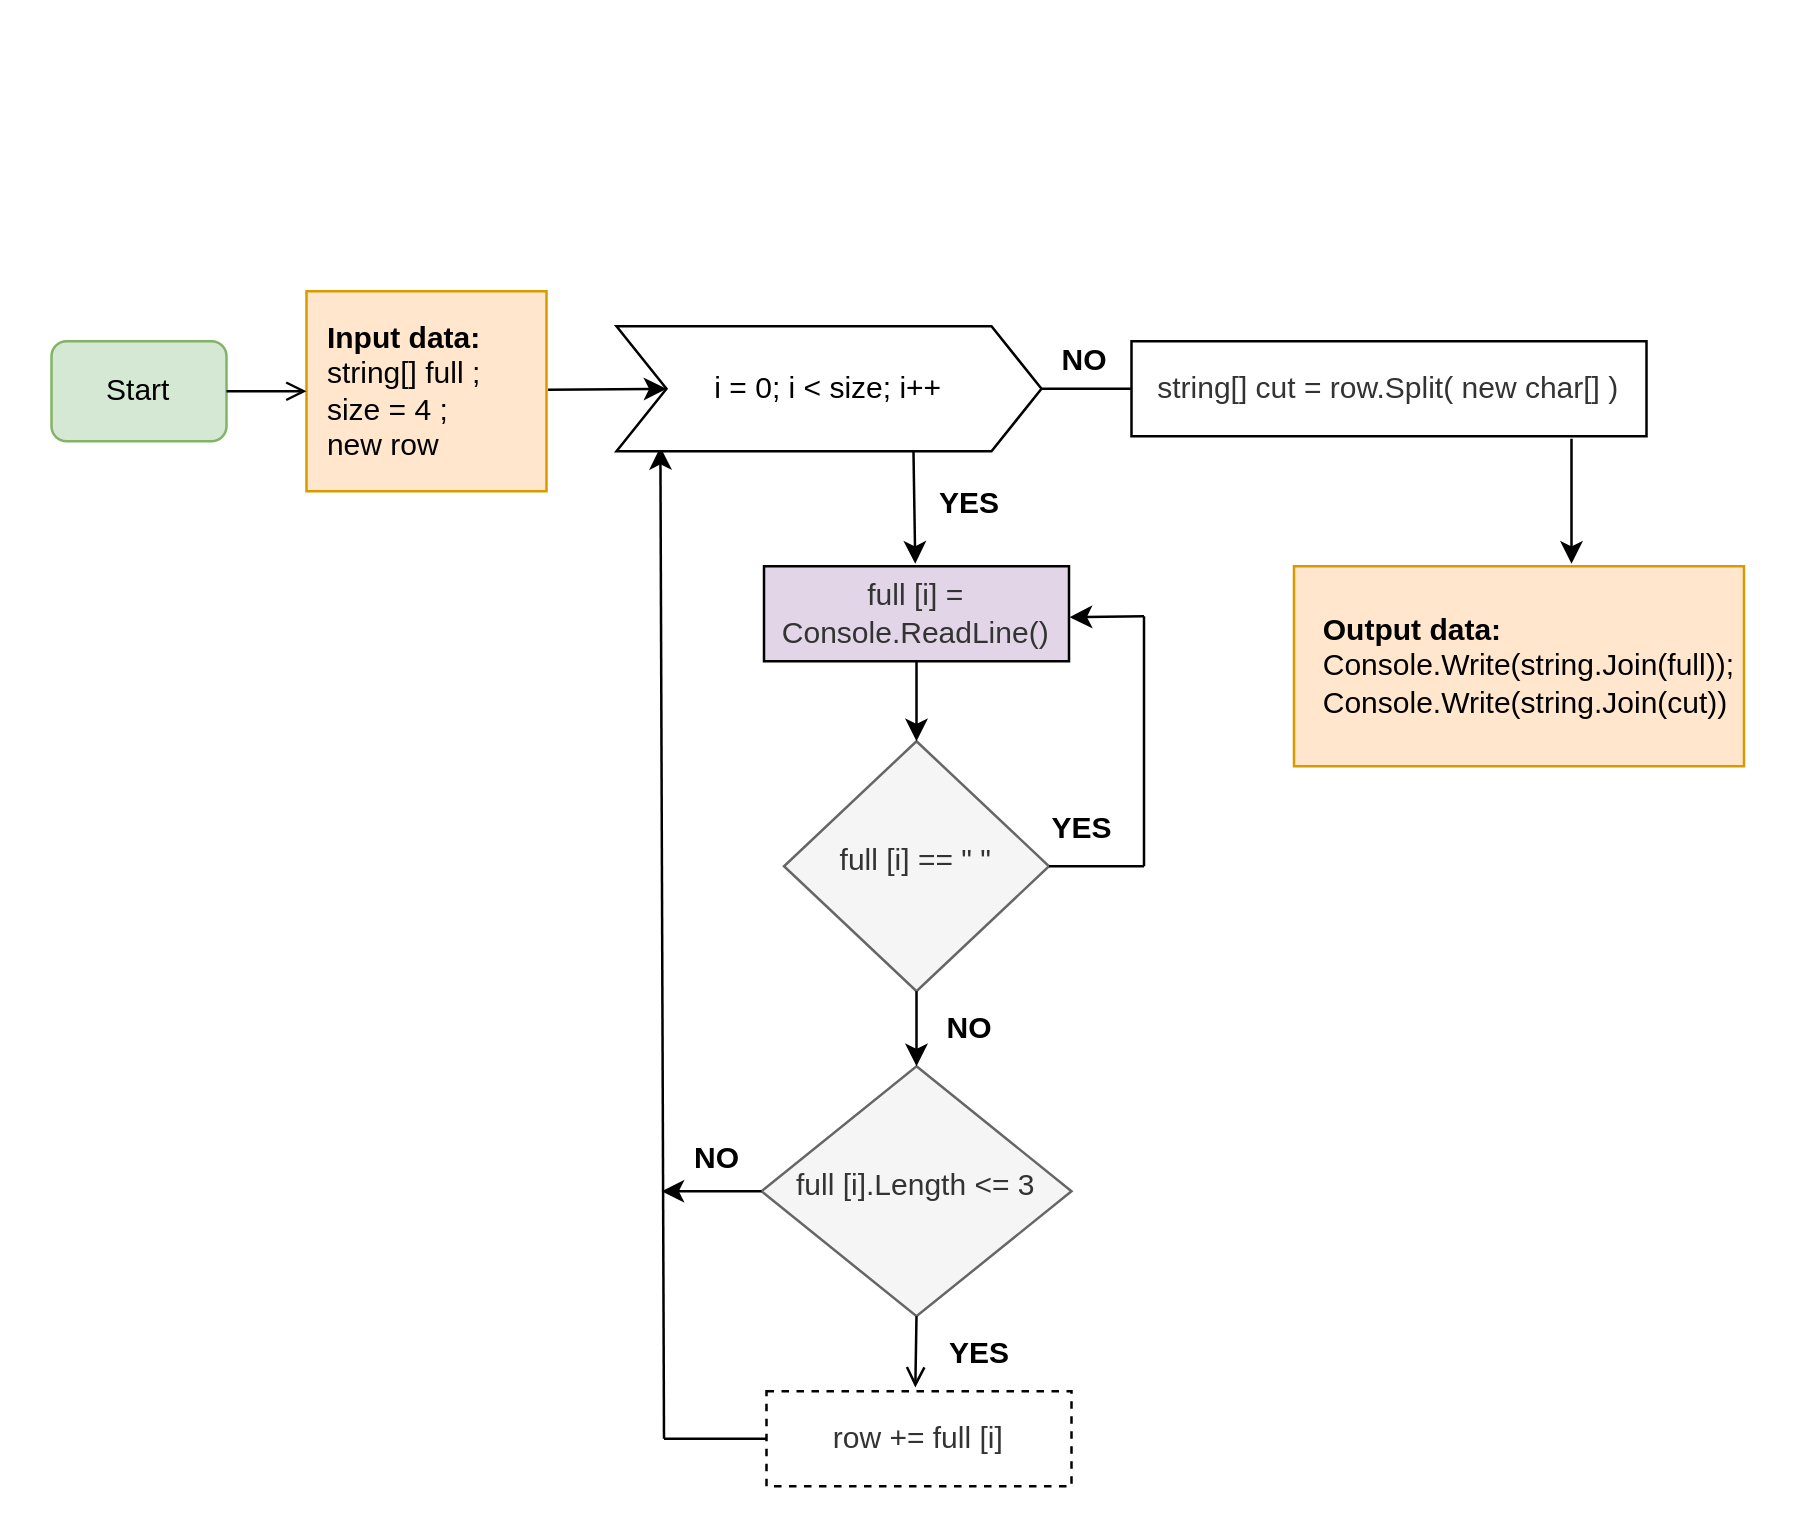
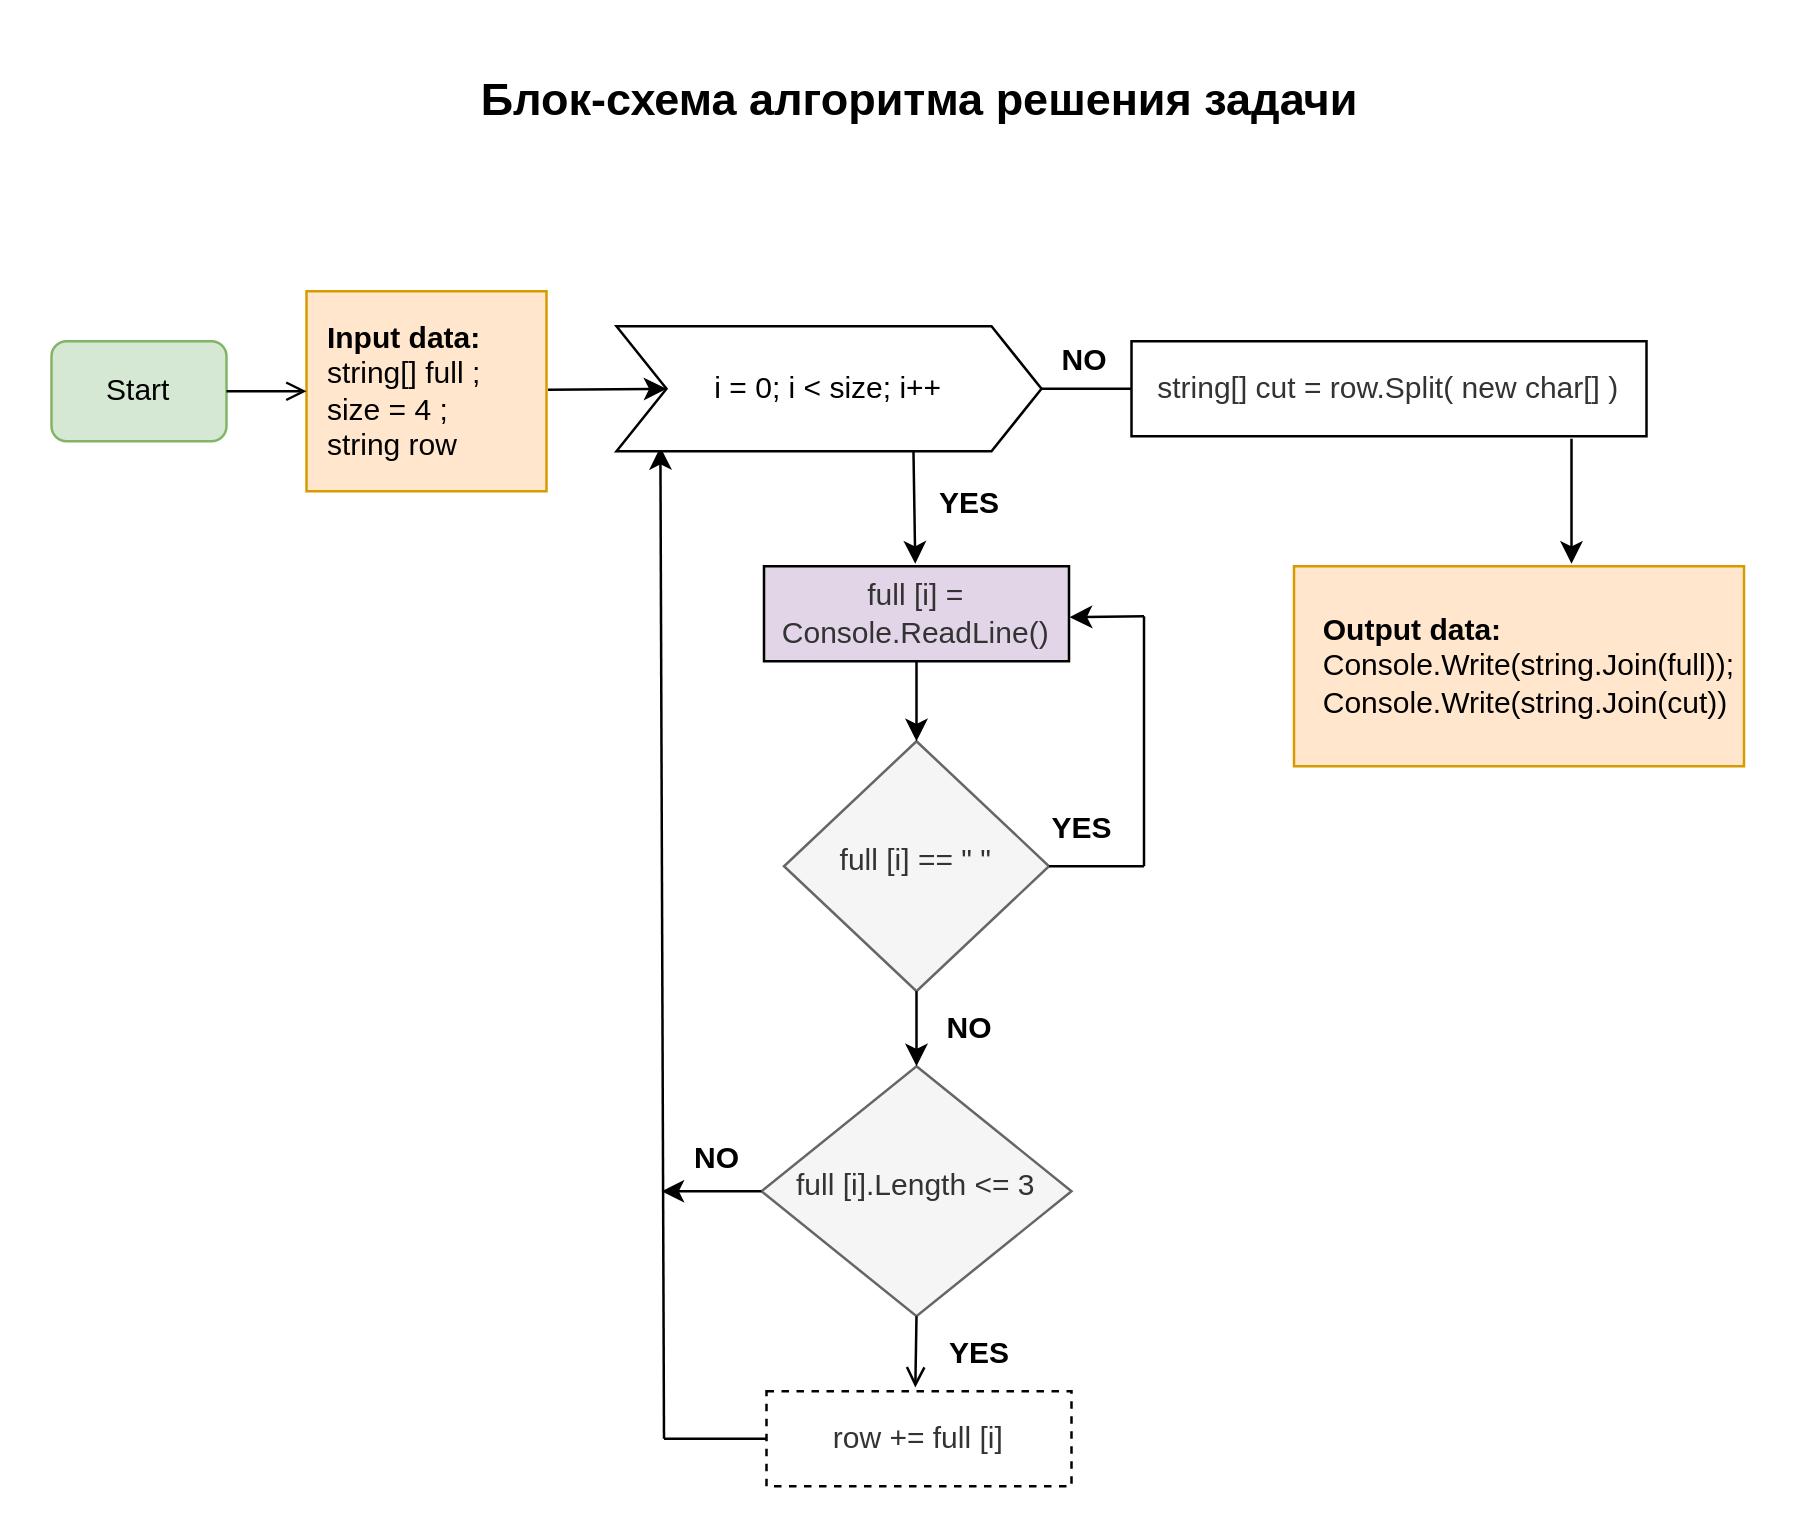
+ <mxCell id="31" value="&lt;font style=&quot;font-size: 18px;&quot;&gt;&lt;b&gt;Блок-схема алгоритма решения задачи&lt;/b&gt;&lt;/font&gt;" style="text;html=1;align=center;verticalAlign=middle;resizable=0;points=[];autosize=1;strokeColor=none;fillColor=none;" parent="1" vertex="1"><mxGeometry x="182" y="20" width="370" height="40" as="geometry" /></mxCell>
- <mxCell id="4" value="&lt;b&gt;&amp;nbsp; Input data:&lt;/b&gt;&lt;br&gt;&amp;nbsp; string[] full ;&lt;br&gt;&amp;nbsp; size = 4 ;&lt;br&gt;&amp;nbsp; new row" style="rounded=0;whiteSpace=wrap;html=1;fillColor=#ffe6cc;strokeColor=#d79b00;align=left;" parent="1" vertex="1"><mxGeometry x="122" y="116" width="96" height="80" as="geometry" /></mxCell>
+ <mxCell id="4" value="&lt;b&gt;&amp;nbsp; Input data:&lt;/b&gt;&lt;br&gt;&amp;nbsp; string[] full ;&lt;br&gt;&amp;nbsp; size = 4 ;&lt;br&gt;&amp;nbsp; string row" style="rounded=0;whiteSpace=wrap;html=1;fillColor=#ffe6cc;strokeColor=#d79b00;align=left;" parent="1" vertex="1"><mxGeometry x="122" y="116" width="96" height="80" as="geometry" /></mxCell>
